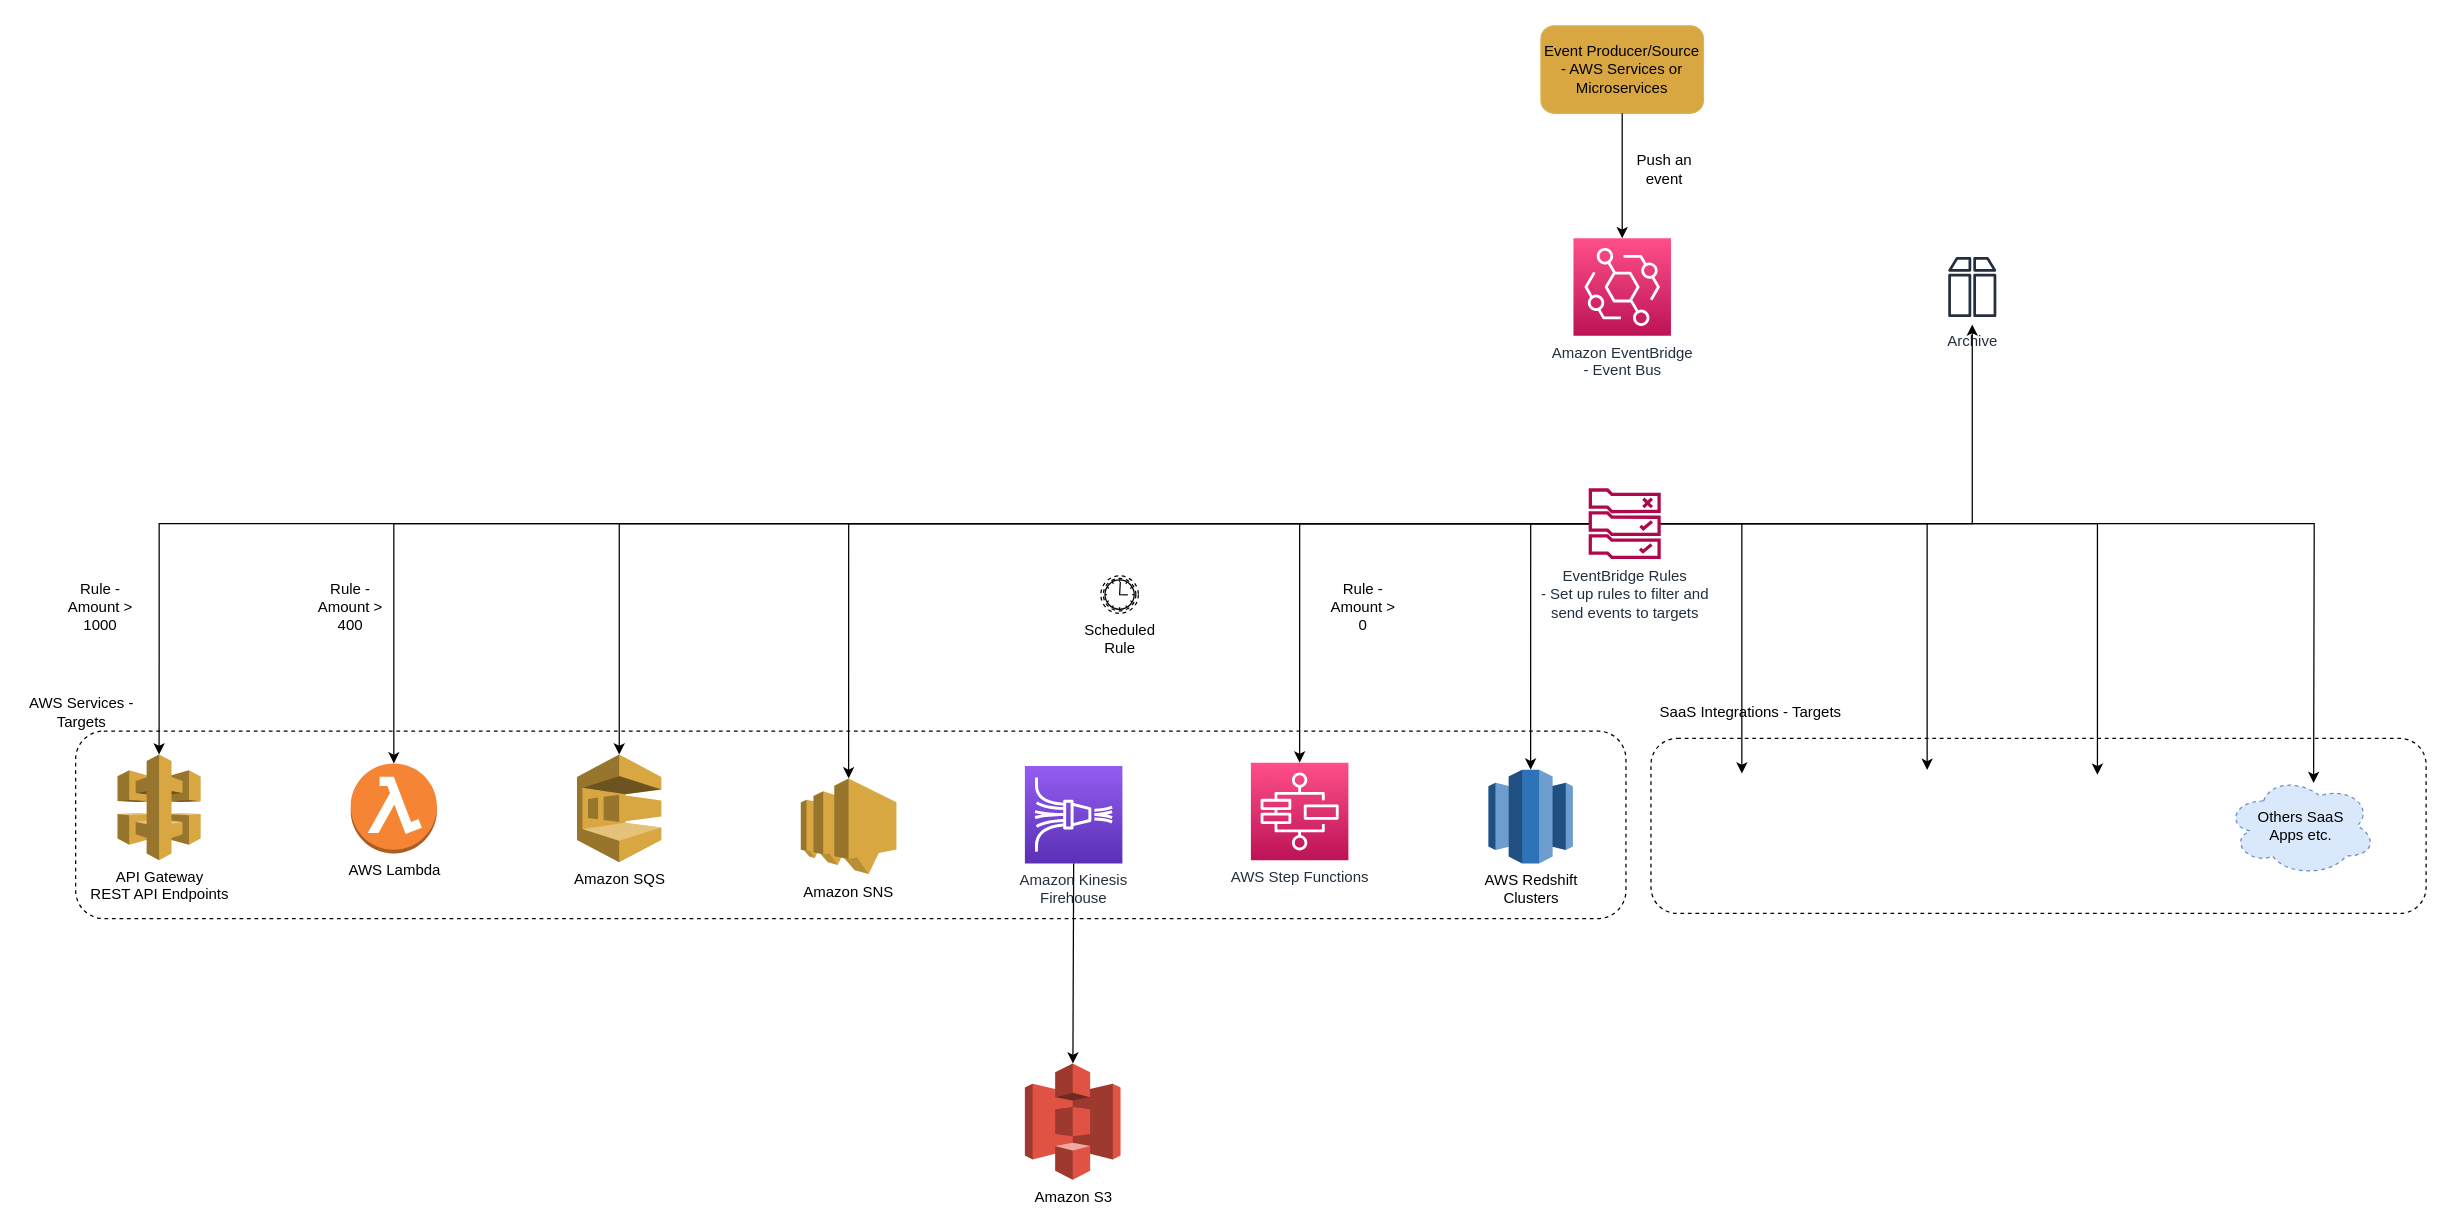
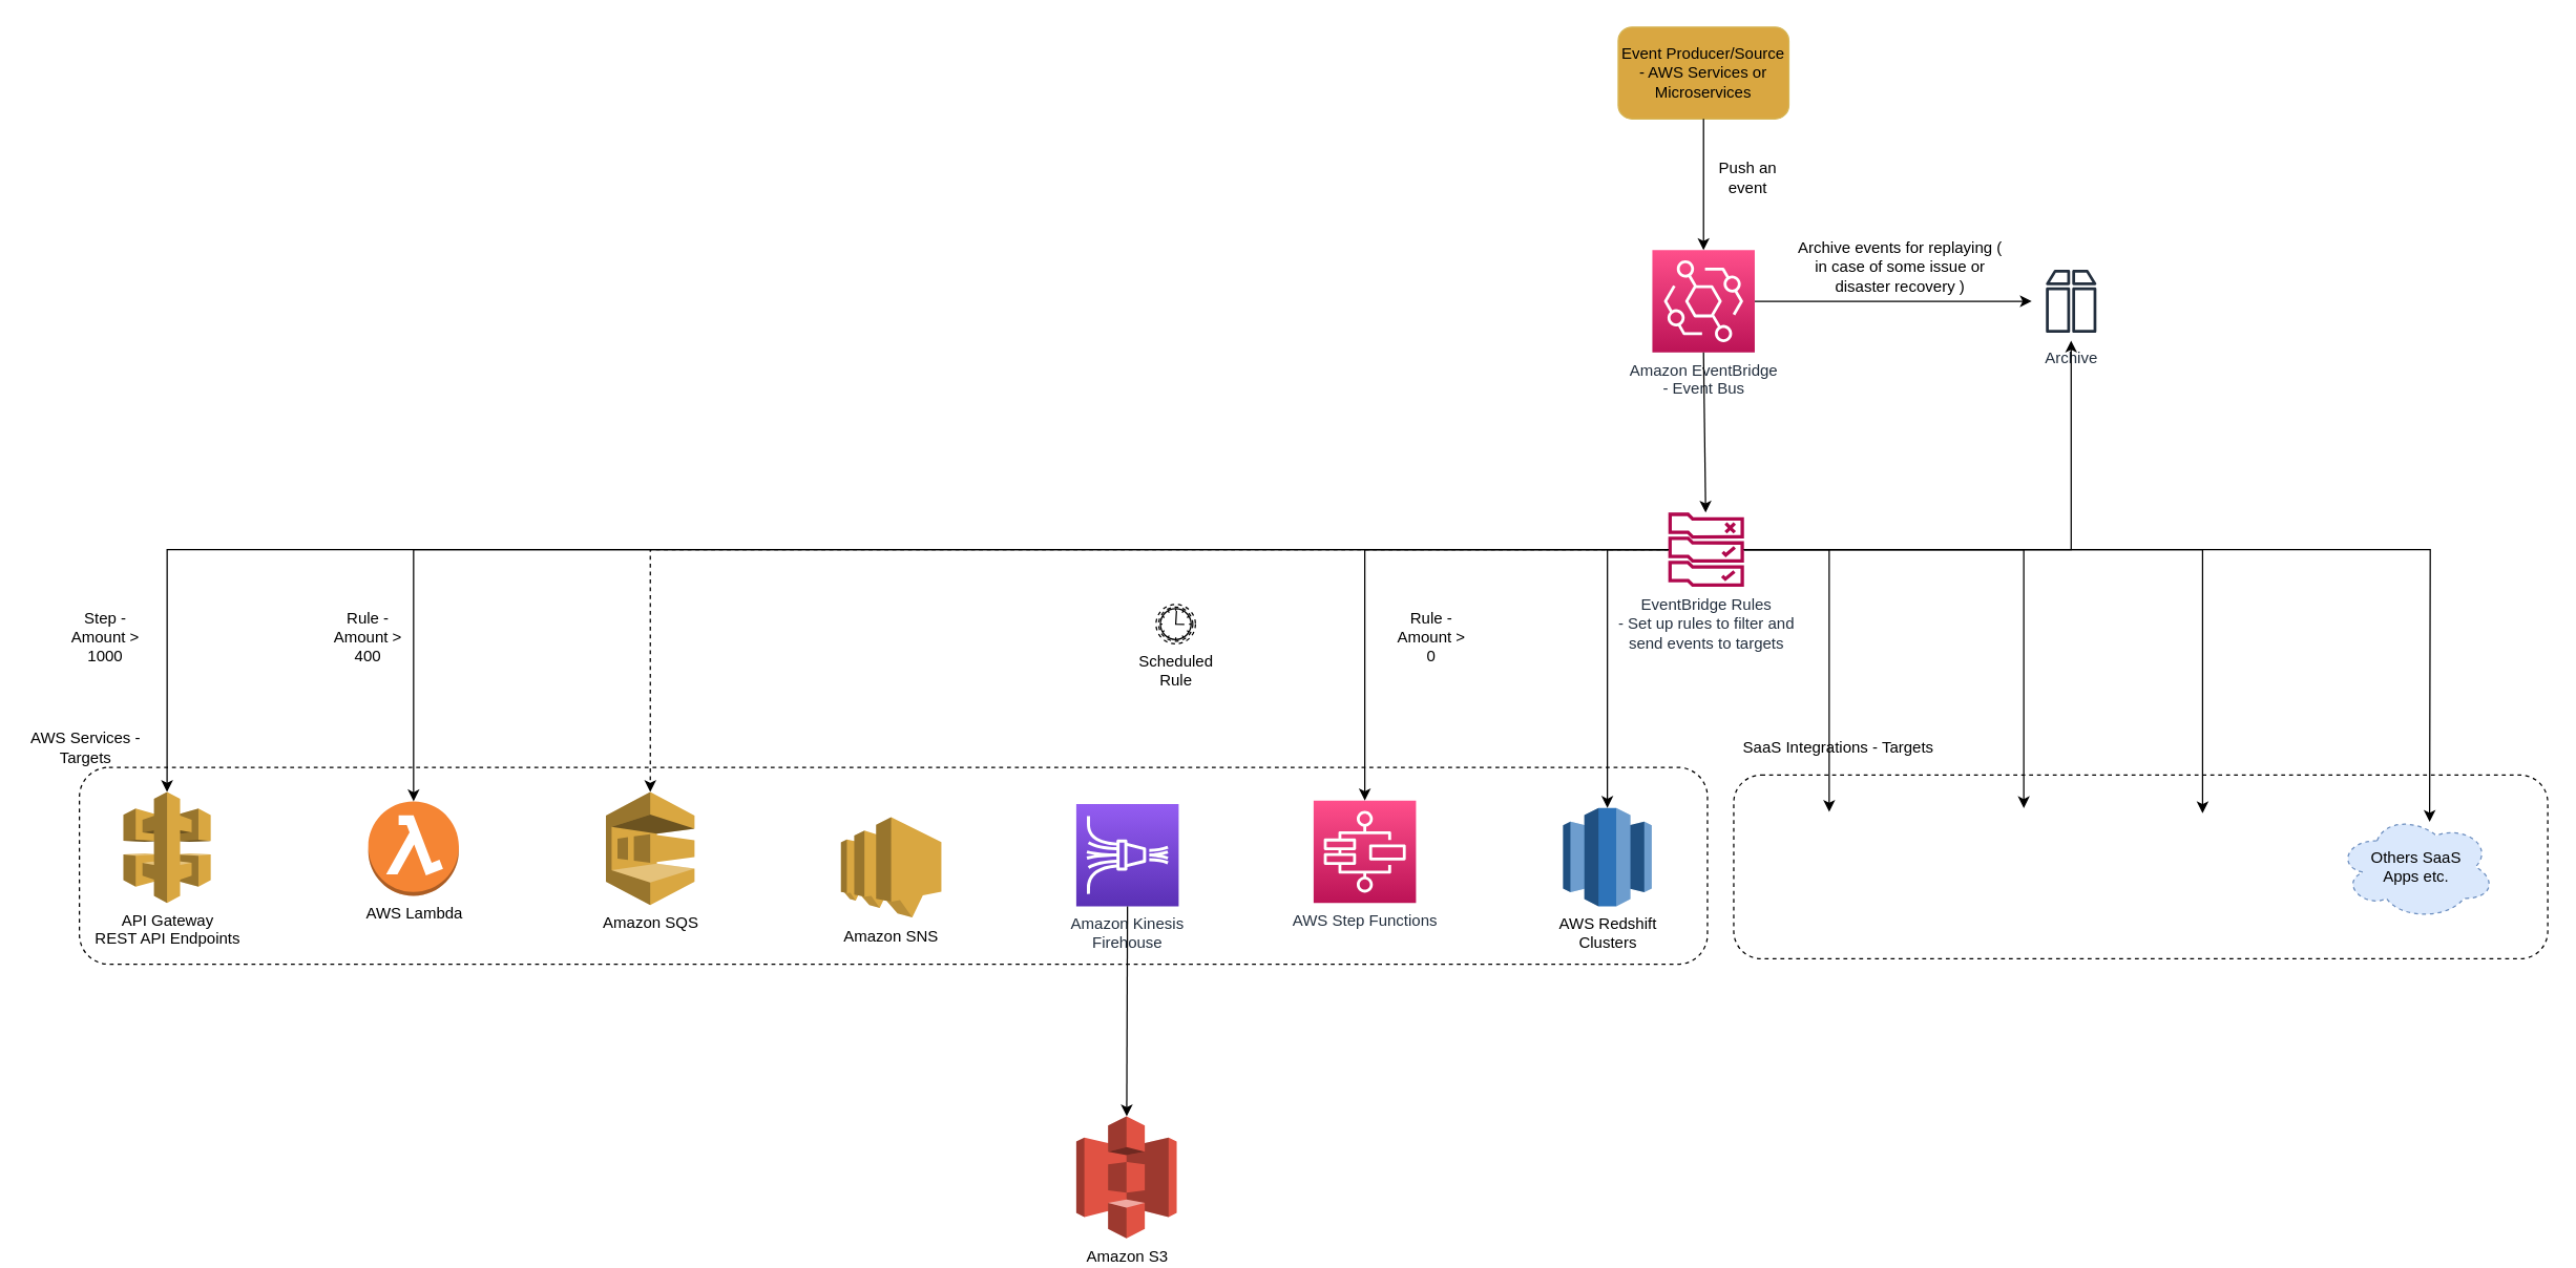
+ <mxCell id="25" value="Archive events for replaying ( in case of some issue or disaster recovery )" style="text;html=1;strokeColor=none;fillColor=none;align=center;verticalAlign=middle;whiteSpace=wrap;rounded=0;" parent="1" vertex="1"><mxGeometry x="1362" y="188" width="170" height="30" as="geometry" /></mxCell>
+ <mxCell id="24" value="" style="endArrow=classic;html=1;rounded=0;exitX=1;exitY=0.5;exitDx=0;exitDy=0;exitPerimeter=0;" parent="1" source="5" target="23" edge="1"><mxGeometry width="50" height="50" relative="1" as="geometry"><mxPoint x="1217" y="390" as="sourcePoint" /><mxPoint x="1267" y="340" as="targetPoint" /></mxGeometry></mxCell>
+ <mxCell id="8" value="" style="endArrow=classic;html=1;rounded=0;exitX=0.5;exitY=1;exitDx=0;exitDy=0;exitPerimeter=0;" parent="1" source="5" target="7" edge="1"><mxGeometry width="50" height="50" relative="1" as="geometry"><mxPoint x="500" y="270" as="sourcePoint" /><mxPoint x="550" y="220" as="targetPoint" /></mxGeometry></mxCell>
- <mxCell id="22" value="Rule - Amount &amp;gt; 1000" style="text;html=1;strokeColor=none;fillColor=none;align=center;verticalAlign=middle;whiteSpace=wrap;rounded=0;dashed=1;" parent="1" vertex="1"><mxGeometry x="50" y="470" width="60" height="30" as="geometry" /></mxCell>
+ <mxCell id="22" value="Step - Amount &amp;gt; 1000" style="text;html=1;strokeColor=none;fillColor=none;align=center;verticalAlign=middle;whiteSpace=wrap;rounded=0;dashed=1;" parent="1" vertex="1"><mxGeometry x="50" y="470" width="60" height="30" as="geometry" /></mxCell>
- <mxCell id="12" value="" style="endArrow=classic;html=1;rounded=0;edgeStyle=orthogonalEdgeStyle;" parent="1" source="7" target="14" edge="1"><mxGeometry width="50" height="50" relative="1" as="geometry"><mxPoint x="500" y="480" as="sourcePoint" /><mxPoint x="490" y="604" as="targetPoint" /></mxGeometry></mxCell>
+ <mxCell id="12" value="" style="endArrow=classic;html=1;rounded=0;edgeStyle=orthogonalEdgeStyle;dashed=1;" parent="1" source="7" target="14" edge="1"><mxGeometry width="50" height="50" relative="1" as="geometry"><mxPoint x="500" y="480" as="sourcePoint" /><mxPoint x="490" y="604" as="targetPoint" /></mxGeometry></mxCell>
- <mxCell id="15" value="" style="endArrow=classic;html=1;rounded=0;entryX=0.5;entryY=0;entryDx=0;entryDy=0;entryPerimeter=0;edgeStyle=orthogonalEdgeStyle;" parent="1" source="7" target="13" edge="1"><mxGeometry width="50" height="50" relative="1" as="geometry"><mxPoint x="500" y="480" as="sourcePoint" /><mxPoint x="550" y="430" as="targetPoint" /></mxGeometry></mxCell>
